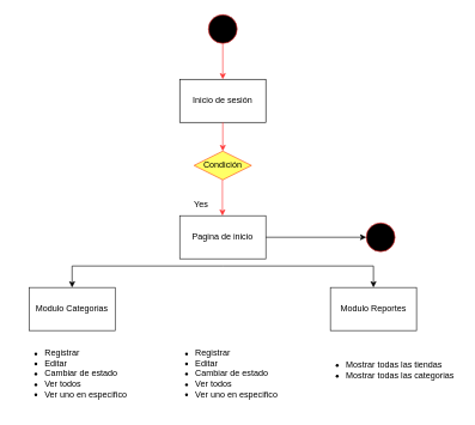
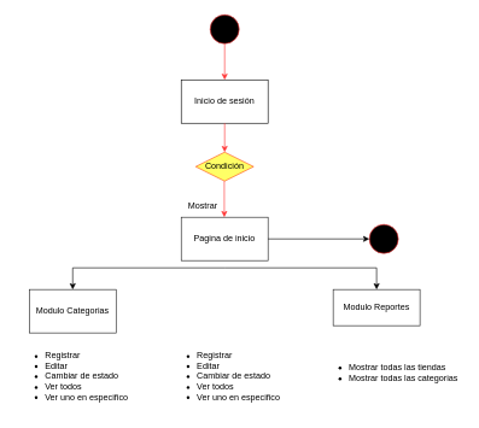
- <mxCell id="7" value="Yes" style="text;html=1;strokeColor=none;fillColor=none;align=center;verticalAlign=middle;whiteSpace=wrap;rounded=0;shadow=0;" vertex="1" parent="1"><mxGeometry x="250" y="270" width="60" height="30" as="geometry" /></mxCell>
+ <mxCell id="7" value="Mostrar" style="text;html=1;strokeColor=none;fillColor=none;align=center;verticalAlign=middle;whiteSpace=wrap;rounded=0;shadow=0;" vertex="1" parent="1"><mxGeometry x="250" y="270" width="60" height="30" as="geometry" /></mxCell>
- <mxCell id="11" value="Modulo Reportes" style="rounded=0;whiteSpace=wrap;html=1;shadow=0;strokeColor=#1A1A1A;fillColor=#FFFFFF;" vertex="1" parent="1"><mxGeometry x="460" y="400" width="120" height="60" as="geometry" /></mxCell>
+ <mxCell id="11" value="Modulo Reportes" style="rounded=0;whiteSpace=wrap;html=1;shadow=0;strokeColor=#1A1A1A;fillColor=#FFFFFF;" vertex="1" parent="1"><mxGeometry x="460" y="400" width="120" height="50" as="geometry" /></mxCell>
